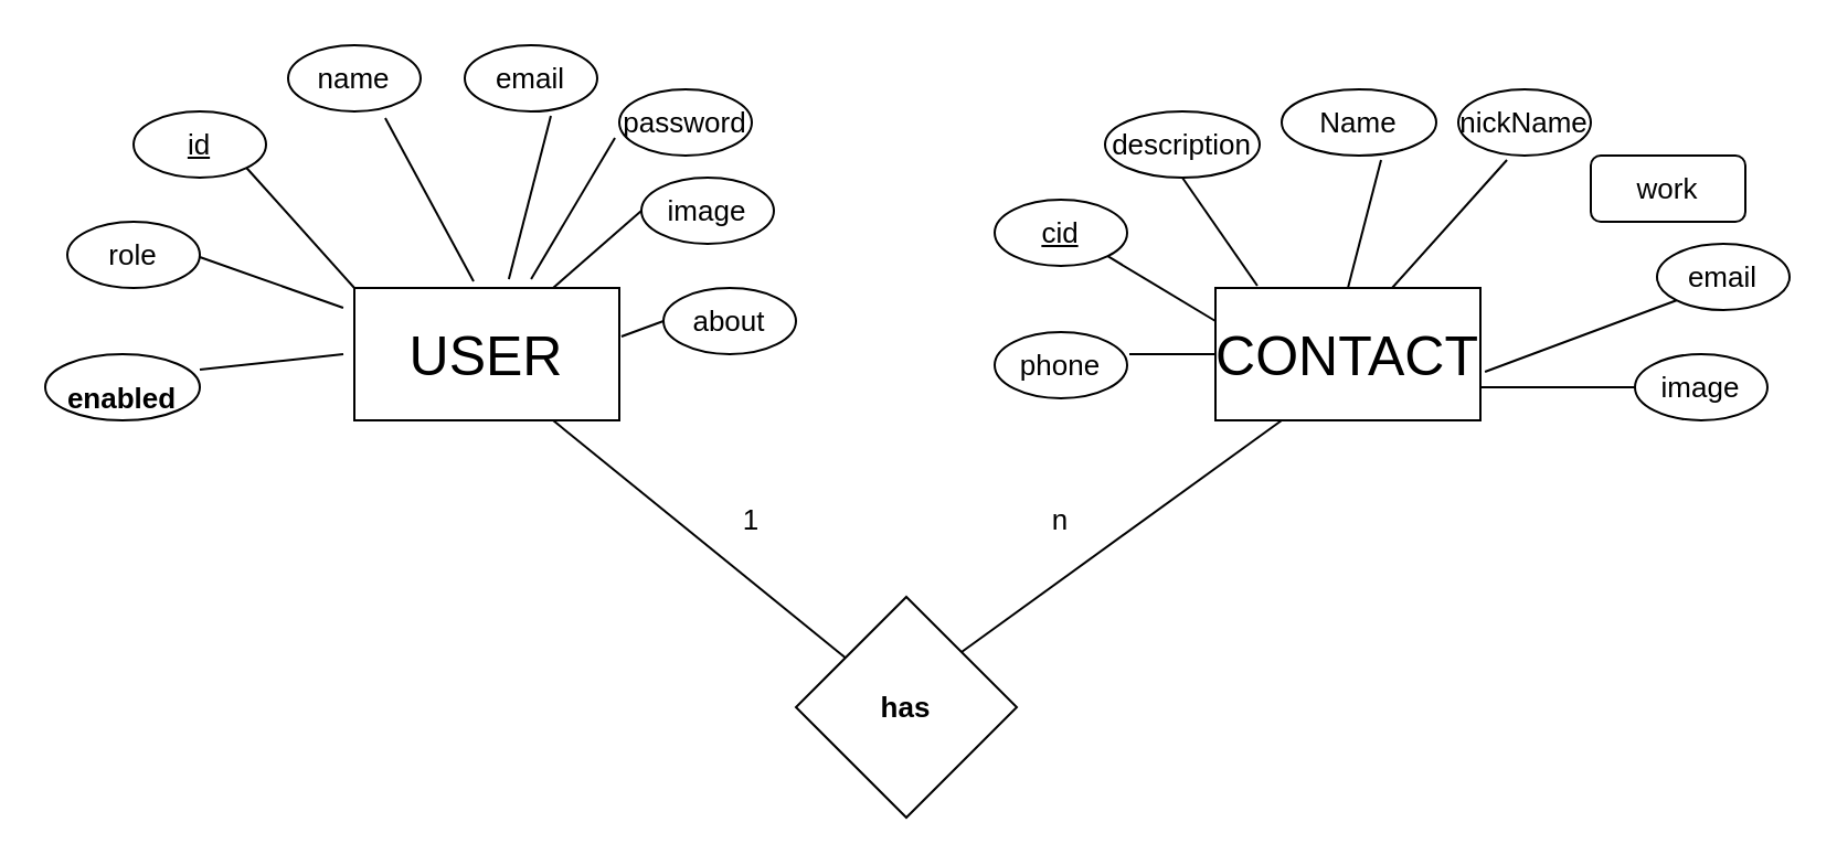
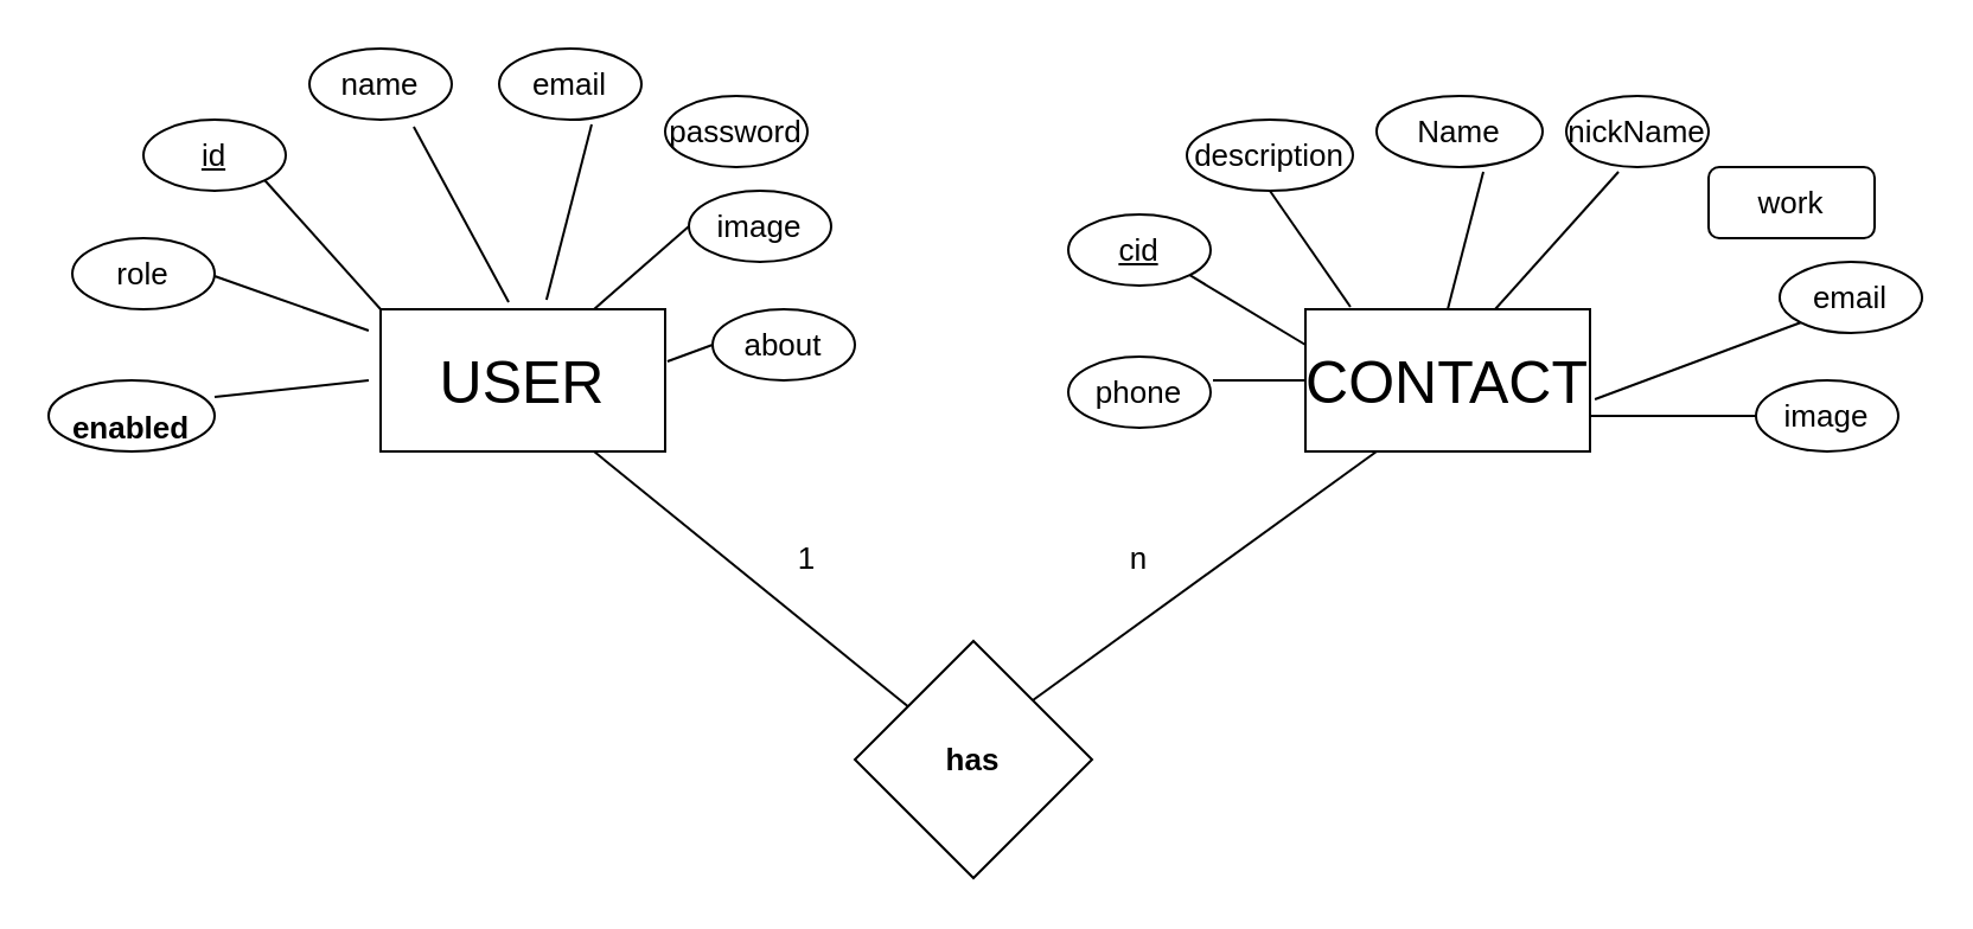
- <mxCell id="13" value="" style="endArrow=none;html=1;rounded=0;fontSize=13;exitX=-0.033;exitY=0.733;exitDx=0;exitDy=0;exitPerimeter=0;entryX=0.667;entryY=-0.067;entryDx=0;entryDy=0;entryPerimeter=0;" edge="1" parent="1" source="10" target="2"><mxGeometry width="50" height="50" relative="1" as="geometry"><mxPoint x="193.98" y="73" as="sourcePoint" /><mxPoint x="234" y="147" as="targetPoint" /></mxGeometry></mxCell>
